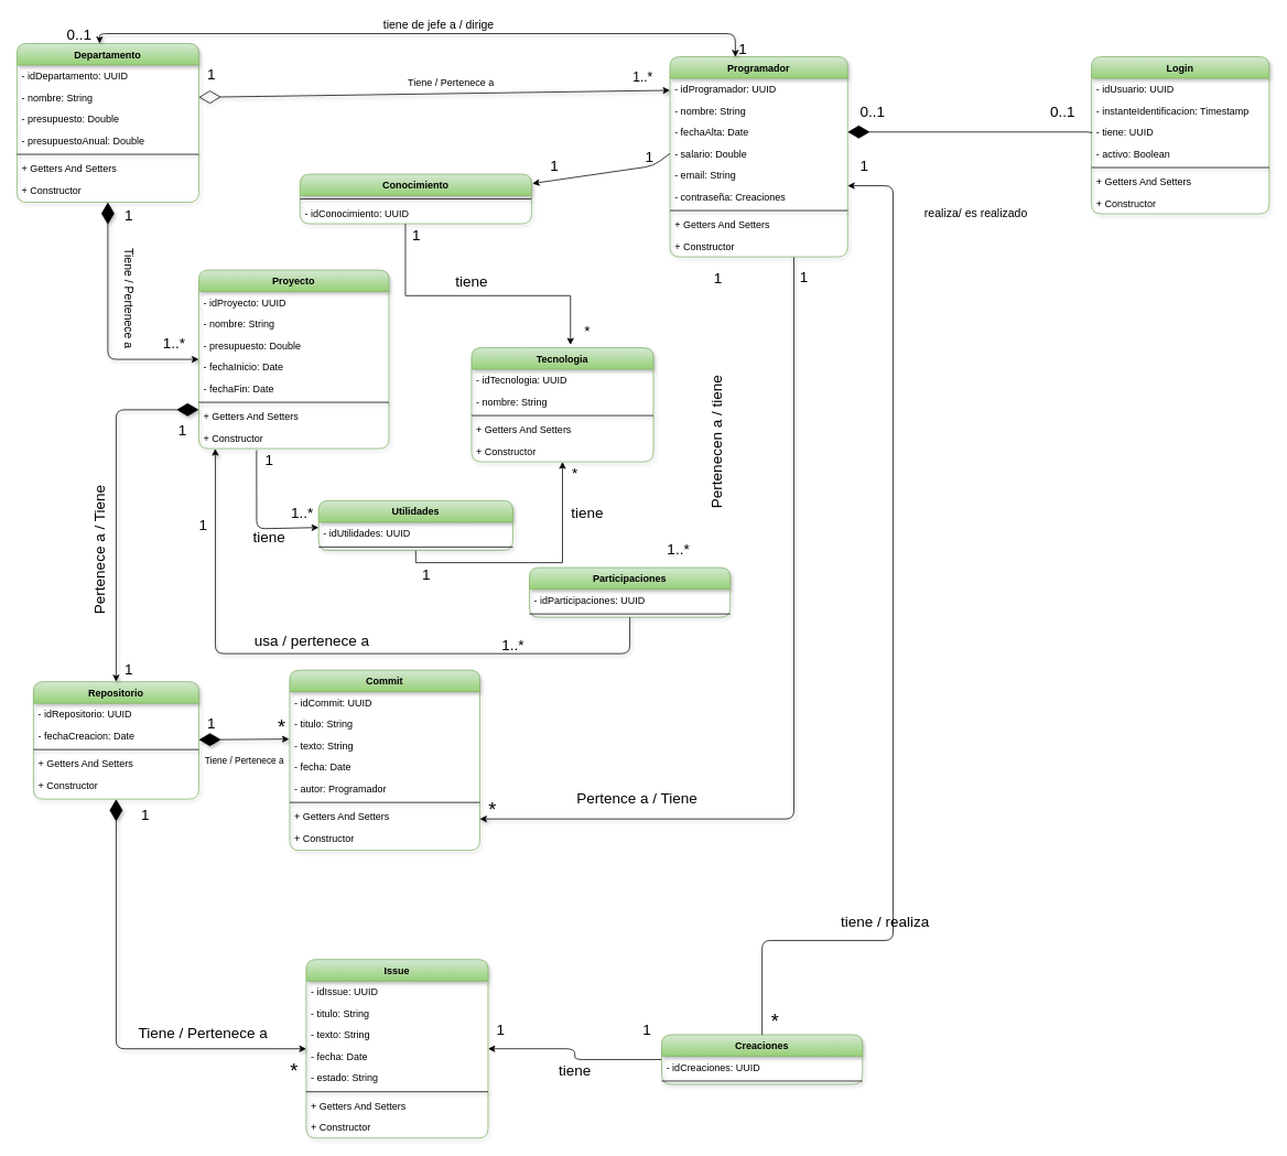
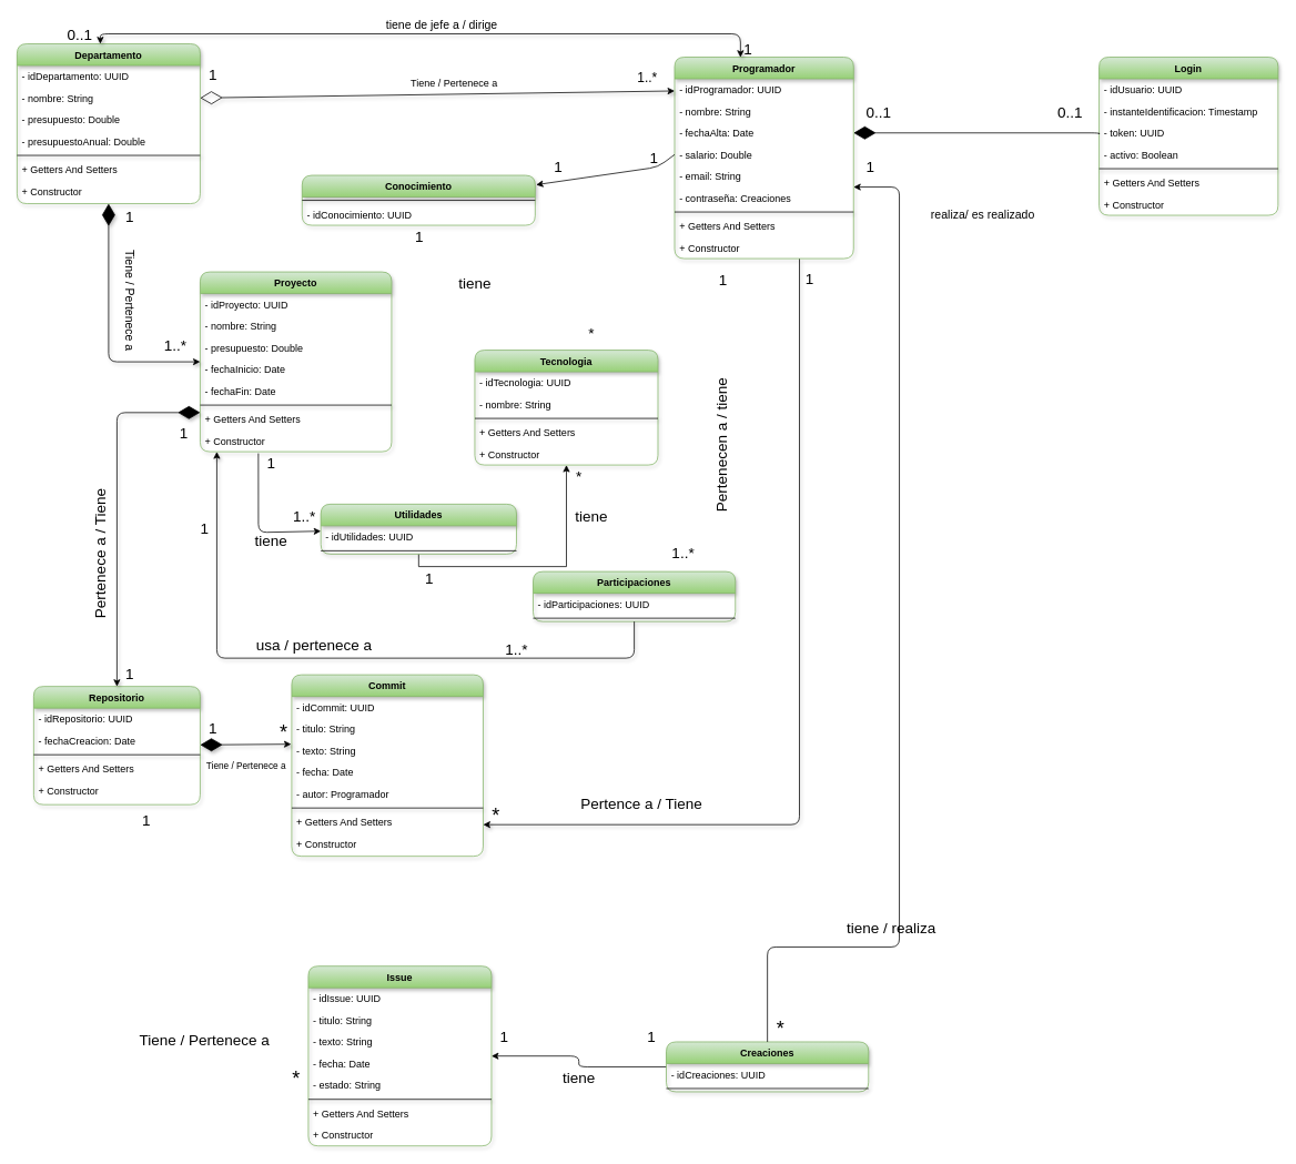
- <mxCell id="132" value="- tiene: UUID" style="text;strokeColor=none;fillColor=none;align=left;verticalAlign=top;spacingLeft=4;spacingRight=4;overflow=hidden;rotatable=0;points=[[0,0.5],[1,0.5]];portConstraint=eastwest;rounded=1;shadow=1;" parent="129" vertex="1"><mxGeometry y="78" width="215" height="26" as="geometry" /></mxCell>
+ <mxCell id="132" value="- token: UUID" style="text;strokeColor=none;fillColor=none;align=left;verticalAlign=top;spacingLeft=4;spacingRight=4;overflow=hidden;rotatable=0;points=[[0,0.5],[1,0.5]];portConstraint=eastwest;rounded=1;shadow=1;" parent="129" vertex="1"><mxGeometry y="78" width="215" height="26" as="geometry" /></mxCell>
- <mxCell id="109" value="" style="edgeStyle=orthogonalEdgeStyle;rounded=0;orthogonalLoop=1;jettySize=auto;html=1;fontSize=18;entryX=0.544;entryY=-0.025;entryDx=0;entryDy=0;entryPerimeter=0;" parent="1" source="89" target="110" edge="1"><mxGeometry relative="1" as="geometry"><Array as="points"><mxPoint x="490" y="357" /><mxPoint x="690" y="357" /></Array></mxGeometry></mxCell>
- <mxCell id="81" value="" style="endArrow=diamondThin;endFill=1;endSize=24;html=1;rounded=1;fontSize=18;entryX=0.5;entryY=1;entryDx=0;entryDy=0;sketch=0;shadow=1;jumpSize=6;labelBorderColor=none;startArrow=classic;startFill=1;" parent="1" source="46" target="30" edge="1"><mxGeometry width="160" relative="1" as="geometry"><mxPoint x="370" y="1329" as="sourcePoint" /><mxPoint x="350" y="940" as="targetPoint" /><Array as="points"><mxPoint x="140" y="1268" /></Array></mxGeometry></mxCell>
